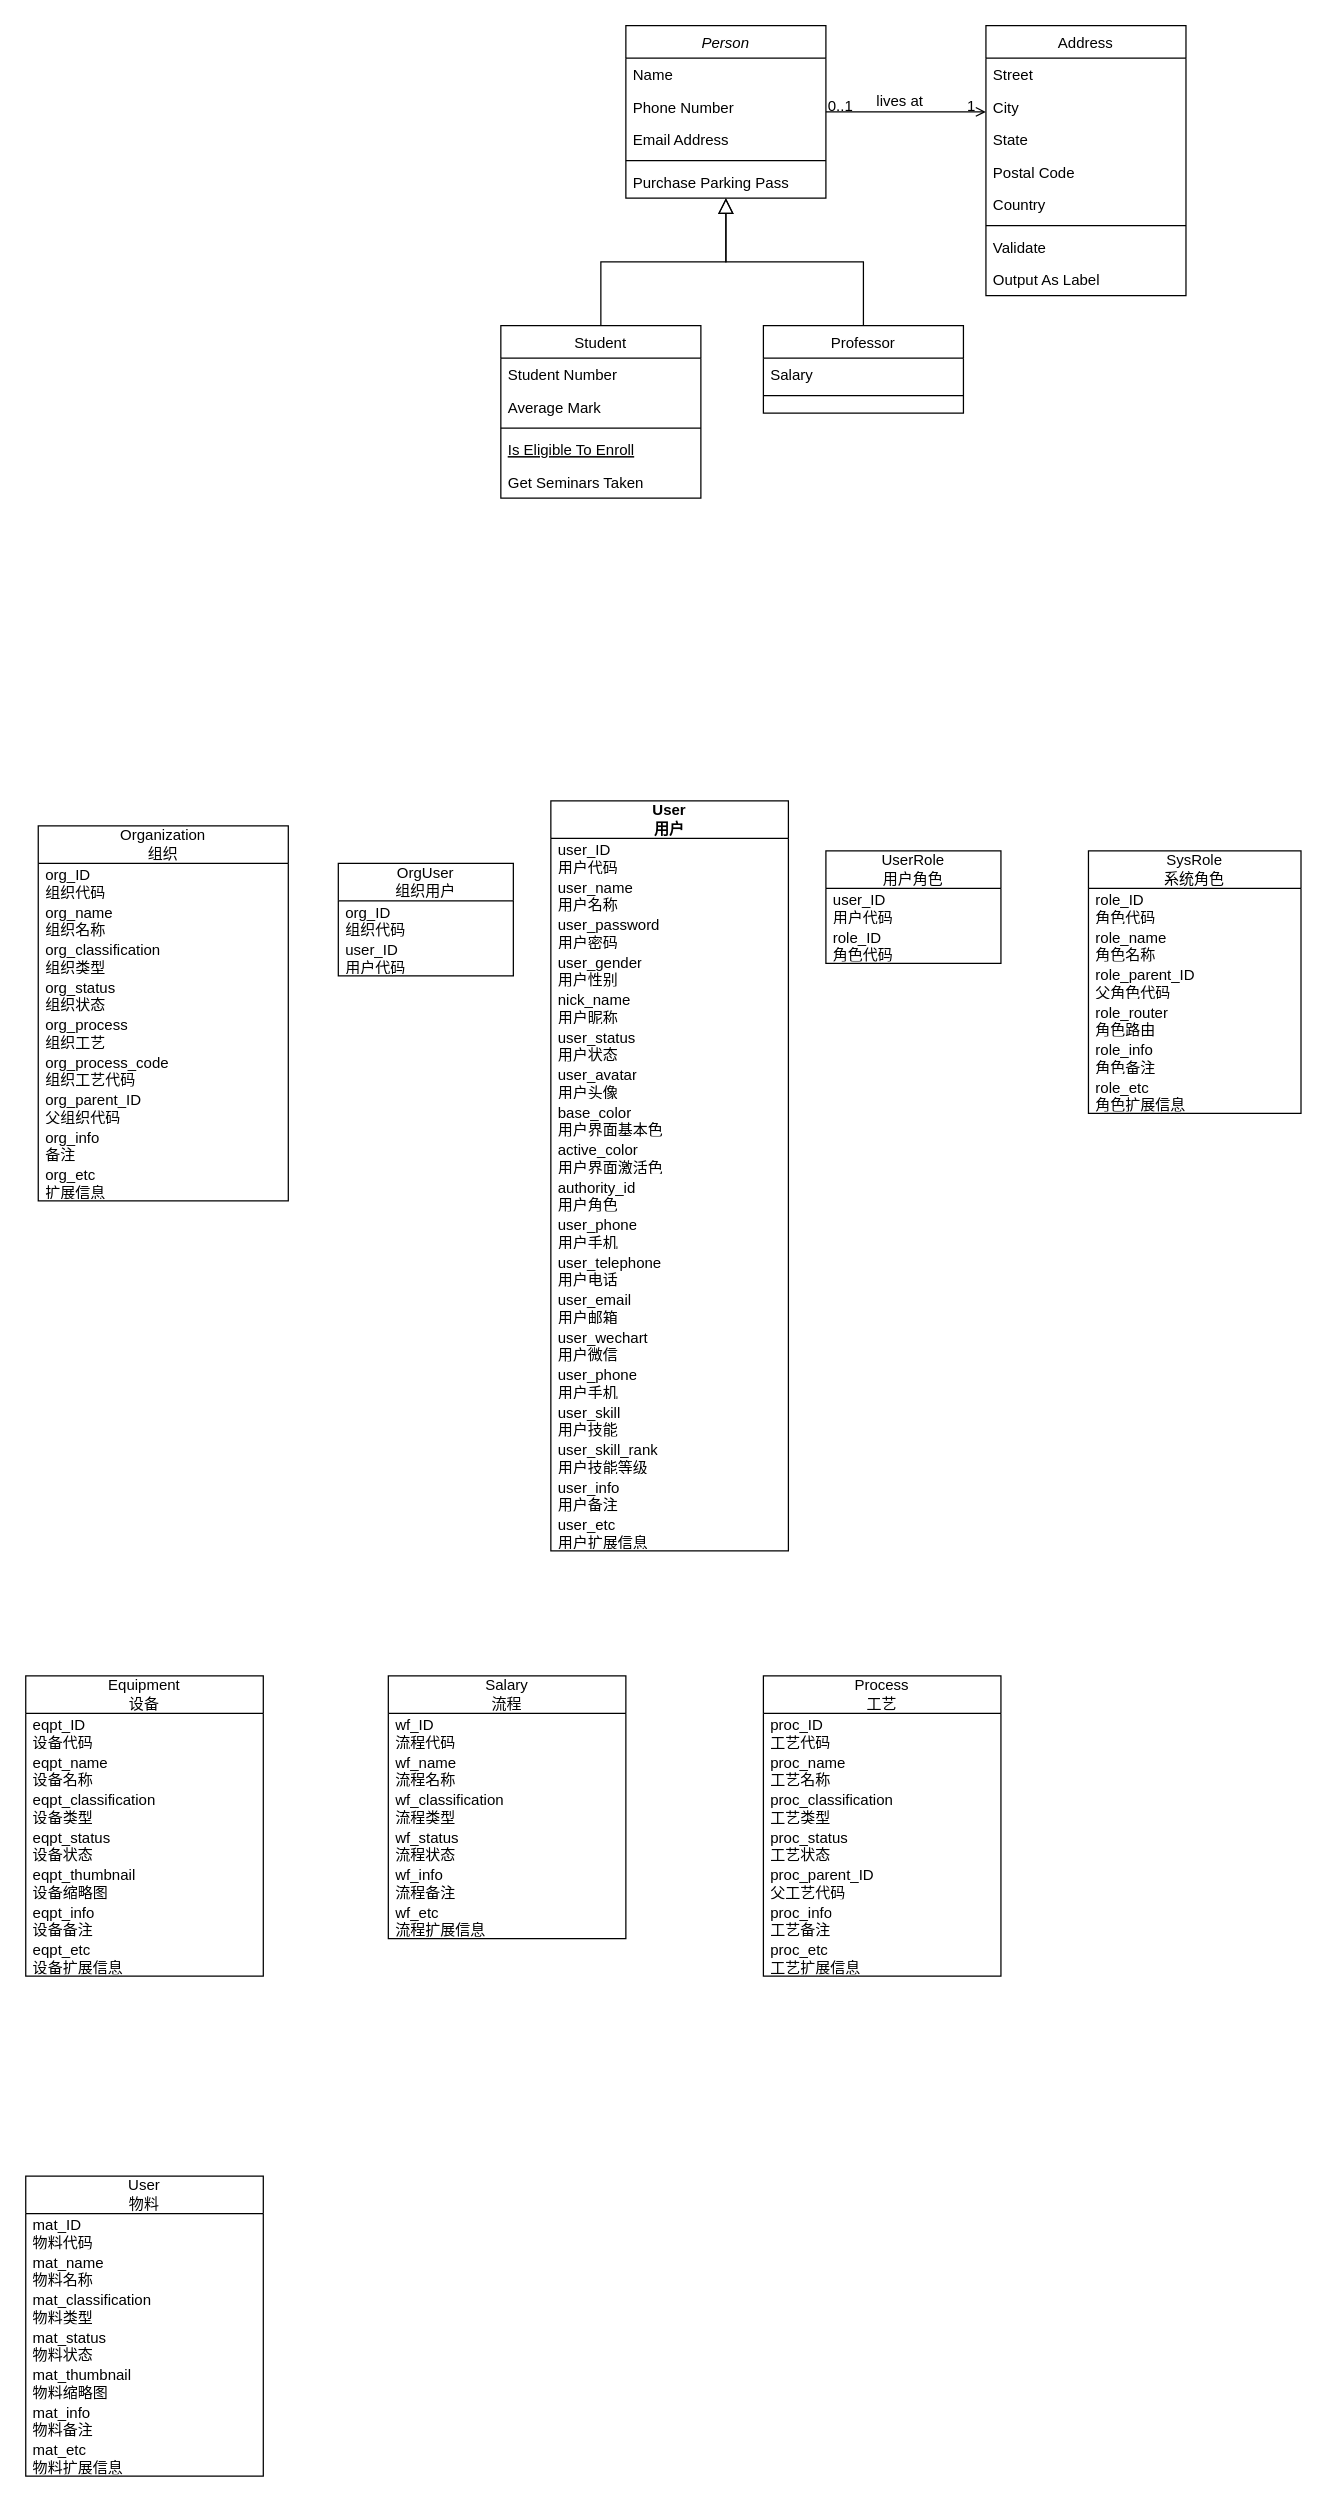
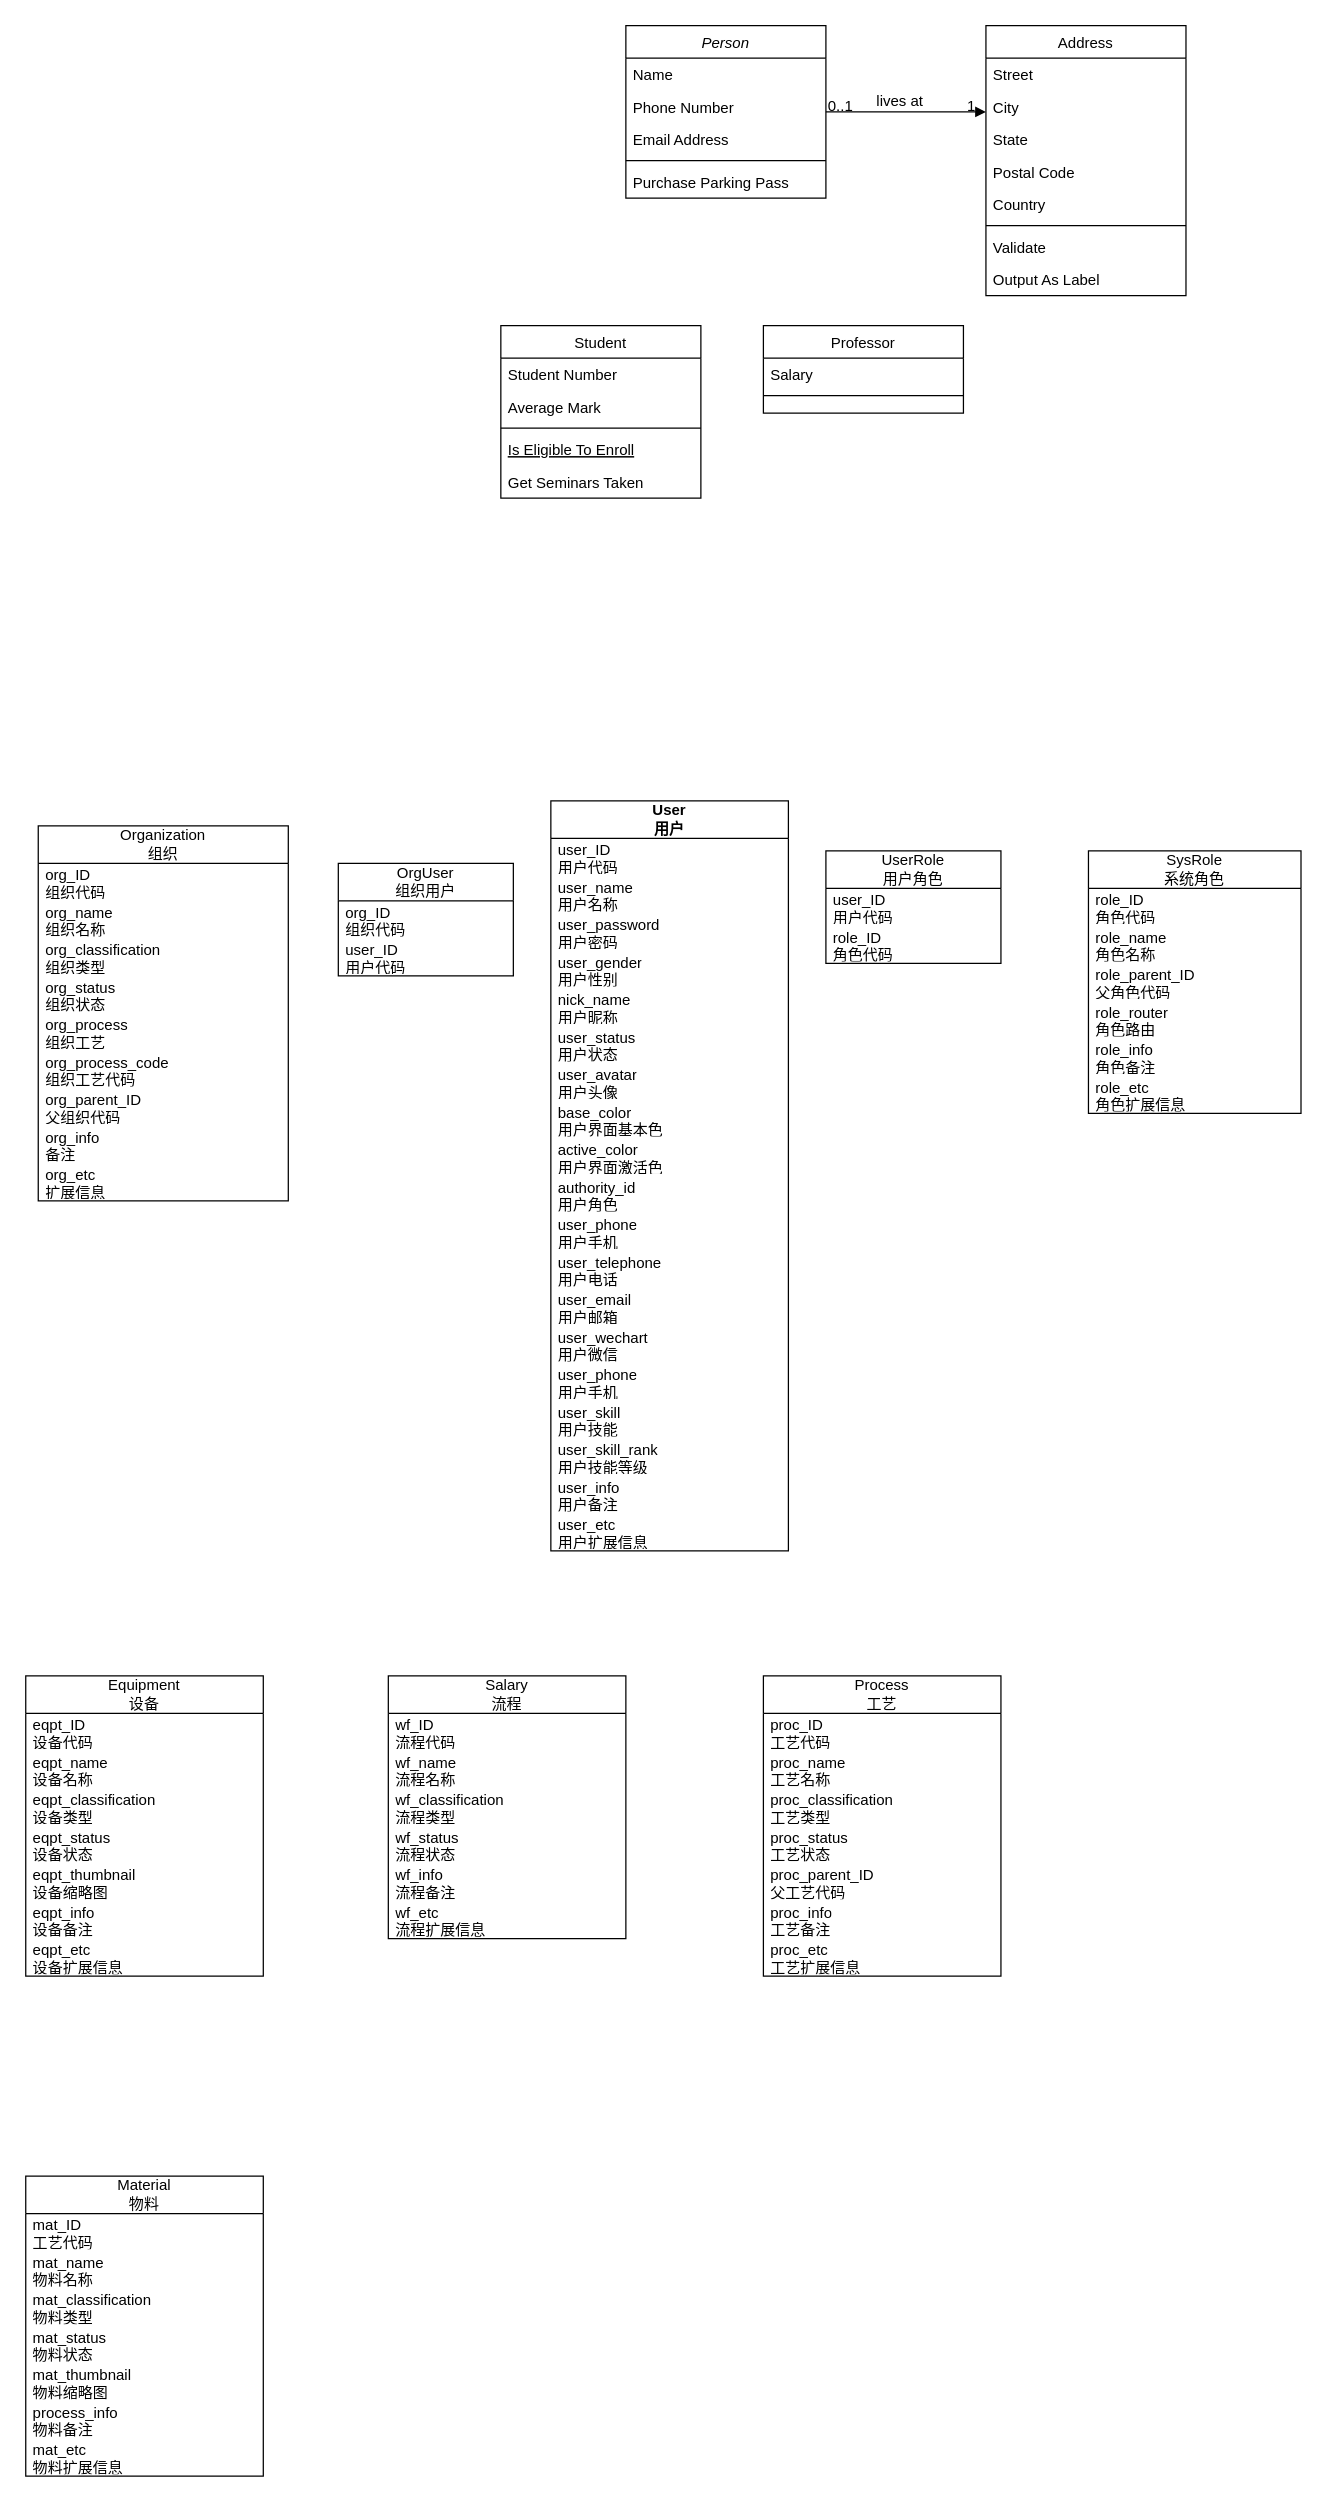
- <mxCell id="28" value="" style="endArrow=open;shadow=0;strokeWidth=1;rounded=0;endFill=1;edgeStyle=elbowEdgeStyle;elbow=vertical;" parent="1" source="2" target="19" edge="1"><mxGeometry x="0.5" y="41" relative="1" as="geometry"><mxPoint x="660" y="92" as="sourcePoint" /><mxPoint x="820" y="92" as="targetPoint" /><mxPoint x="-40" y="32" as="offset" /></mxGeometry></mxCell>
+ <mxCell id="28" value="" style="endArrow=block;shadow=0;strokeWidth=1;rounded=0;endFill=1;edgeStyle=elbowEdgeStyle;elbow=vertical;" parent="1" source="2" target="19" edge="1"><mxGeometry x="0.5" y="41" relative="1" as="geometry"><mxPoint x="660" y="92" as="sourcePoint" /><mxPoint x="820" y="92" as="targetPoint" /><mxPoint x="-40" y="32" as="offset" /></mxGeometry></mxCell>
- <mxCell id="14" value="" style="endArrow=block;endSize=10;endFill=0;shadow=0;strokeWidth=1;rounded=0;edgeStyle=elbowEdgeStyle;elbow=vertical;" parent="1" source="8" target="2" edge="1"><mxGeometry width="160" relative="1" as="geometry"><mxPoint x="480" y="103" as="sourcePoint" /><mxPoint x="480" y="103" as="targetPoint" /></mxGeometry></mxCell>
- <mxCell id="18" value="" style="endArrow=block;endSize=10;endFill=0;shadow=0;strokeWidth=1;rounded=0;edgeStyle=elbowEdgeStyle;elbow=vertical;" parent="1" source="15" target="2" edge="1"><mxGeometry width="160" relative="1" as="geometry"><mxPoint x="490" y="273" as="sourcePoint" /><mxPoint x="590" y="171" as="targetPoint" /></mxGeometry></mxCell>
- <mxCell id="77" value="User&lt;br&gt;物料" style="swimlane;fontStyle=0;childLayout=stackLayout;horizontal=1;startSize=30;horizontalStack=0;resizeParent=1;resizeParentMax=0;resizeLast=0;collapsible=1;marginBottom=0;whiteSpace=wrap;html=1;" vertex="1" parent="1"><mxGeometry x="20" y="1740" width="190" height="240" as="geometry" /></mxCell>
+ <mxCell id="77" value="Material&lt;br&gt;物料" style="swimlane;fontStyle=0;childLayout=stackLayout;horizontal=1;startSize=30;horizontalStack=0;resizeParent=1;resizeParentMax=0;resizeLast=0;collapsible=1;marginBottom=0;whiteSpace=wrap;html=1;" vertex="1" parent="1"><mxGeometry x="20" y="1740" width="190" height="240" as="geometry" /></mxCell>
- <mxCell id="78" value="mat_ID&lt;br&gt;物料代码" style="text;strokeColor=none;fillColor=none;align=left;verticalAlign=middle;spacingLeft=4;spacingRight=4;overflow=hidden;points=[[0,0.5],[1,0.5]];portConstraint=eastwest;rotatable=0;whiteSpace=wrap;html=1;" vertex="1" parent="77"><mxGeometry y="30" width="190" height="30" as="geometry" /></mxCell>
+ <mxCell id="78" value="mat_ID&lt;br&gt;工艺代码" style="text;strokeColor=none;fillColor=none;align=left;verticalAlign=middle;spacingLeft=4;spacingRight=4;overflow=hidden;points=[[0,0.5],[1,0.5]];portConstraint=eastwest;rotatable=0;whiteSpace=wrap;html=1;" vertex="1" parent="77"><mxGeometry y="30" width="190" height="30" as="geometry" /></mxCell>
- <mxCell id="83" value="mat_info&lt;br&gt;物料备注" style="text;strokeColor=none;fillColor=none;align=left;verticalAlign=middle;spacingLeft=4;spacingRight=4;overflow=hidden;points=[[0,0.5],[1,0.5]];portConstraint=eastwest;rotatable=0;whiteSpace=wrap;html=1;" vertex="1" parent="77"><mxGeometry y="180" width="190" height="30" as="geometry" /></mxCell>
+ <mxCell id="83" value="process_info&lt;br&gt;物料备注" style="text;strokeColor=none;fillColor=none;align=left;verticalAlign=middle;spacingLeft=4;spacingRight=4;overflow=hidden;points=[[0,0.5],[1,0.5]];portConstraint=eastwest;rotatable=0;whiteSpace=wrap;html=1;" vertex="1" parent="77"><mxGeometry y="180" width="190" height="30" as="geometry" /></mxCell>
